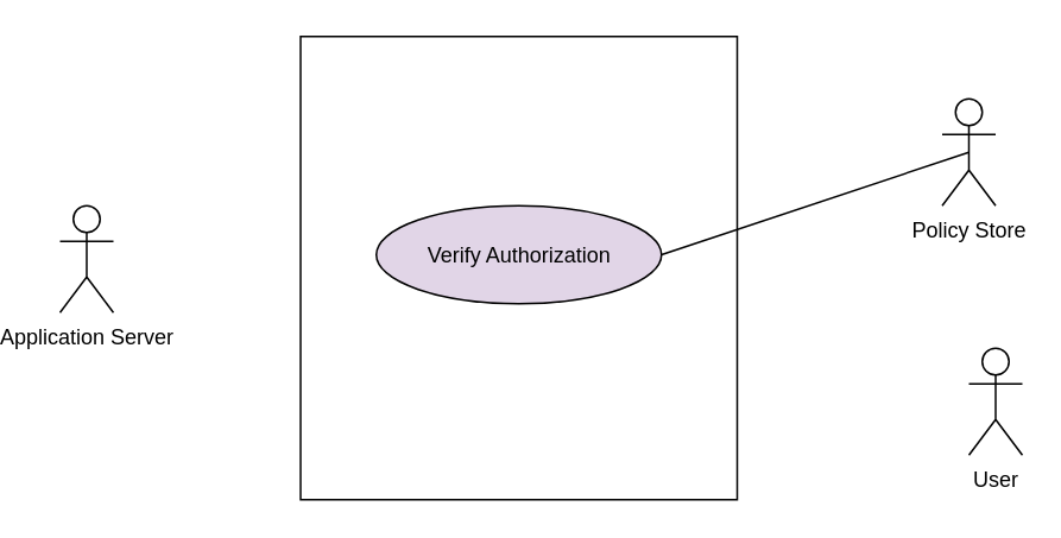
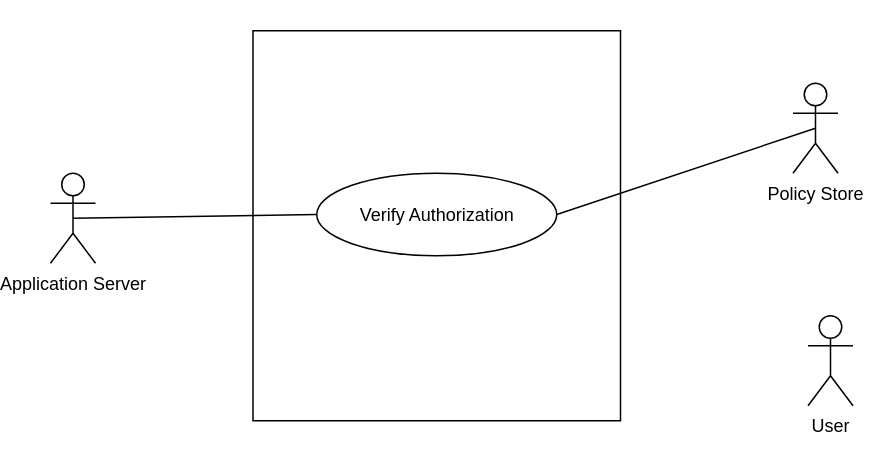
- <mxCell id="3" value="Verify Authorization" style="ellipse;whiteSpace=wrap;html=1;fillColor=#e1d5e7;" vertex="1" parent="1"><mxGeometry x="197.5" y="115" width="160" height="55" as="geometry" /></mxCell>
+ <mxCell id="3" value="Verify Authorization" style="ellipse;whiteSpace=wrap;html=1;" vertex="1" parent="1"><mxGeometry x="197.5" y="115" width="160" height="55" as="geometry" /></mxCell>
+ <mxCell id="5" value="" style="endArrow=none;html=1;exitX=0.5;exitY=0.5;exitDx=0;exitDy=0;exitPerimeter=0;entryX=0;entryY=0.5;entryDx=0;entryDy=0;" edge="1" parent="1" source="4" target="3"><mxGeometry width="50" height="50" relative="1" as="geometry"><mxPoint x="110" y="180" as="sourcePoint" /><mxPoint x="160" y="130" as="targetPoint" /></mxGeometry></mxCell>
- <mxCell id="7" value="User" style="shape=umlActor;verticalLabelPosition=bottom;labelBackgroundColor=#ffffff;verticalAlign=top;html=1;outlineConnect=0;" vertex="1" parent="1"><mxGeometry x="530" y="195" width="30" height="60" as="geometry" /></mxCell>
+ <mxCell id="7" value="User" style="shape=umlActor;verticalLabelPosition=bottom;labelBackgroundColor=#ffffff;verticalAlign=top;html=1;outlineConnect=0;" vertex="1" parent="1"><mxGeometry x="525" y="210" width="30" height="60" as="geometry" /></mxCell>
